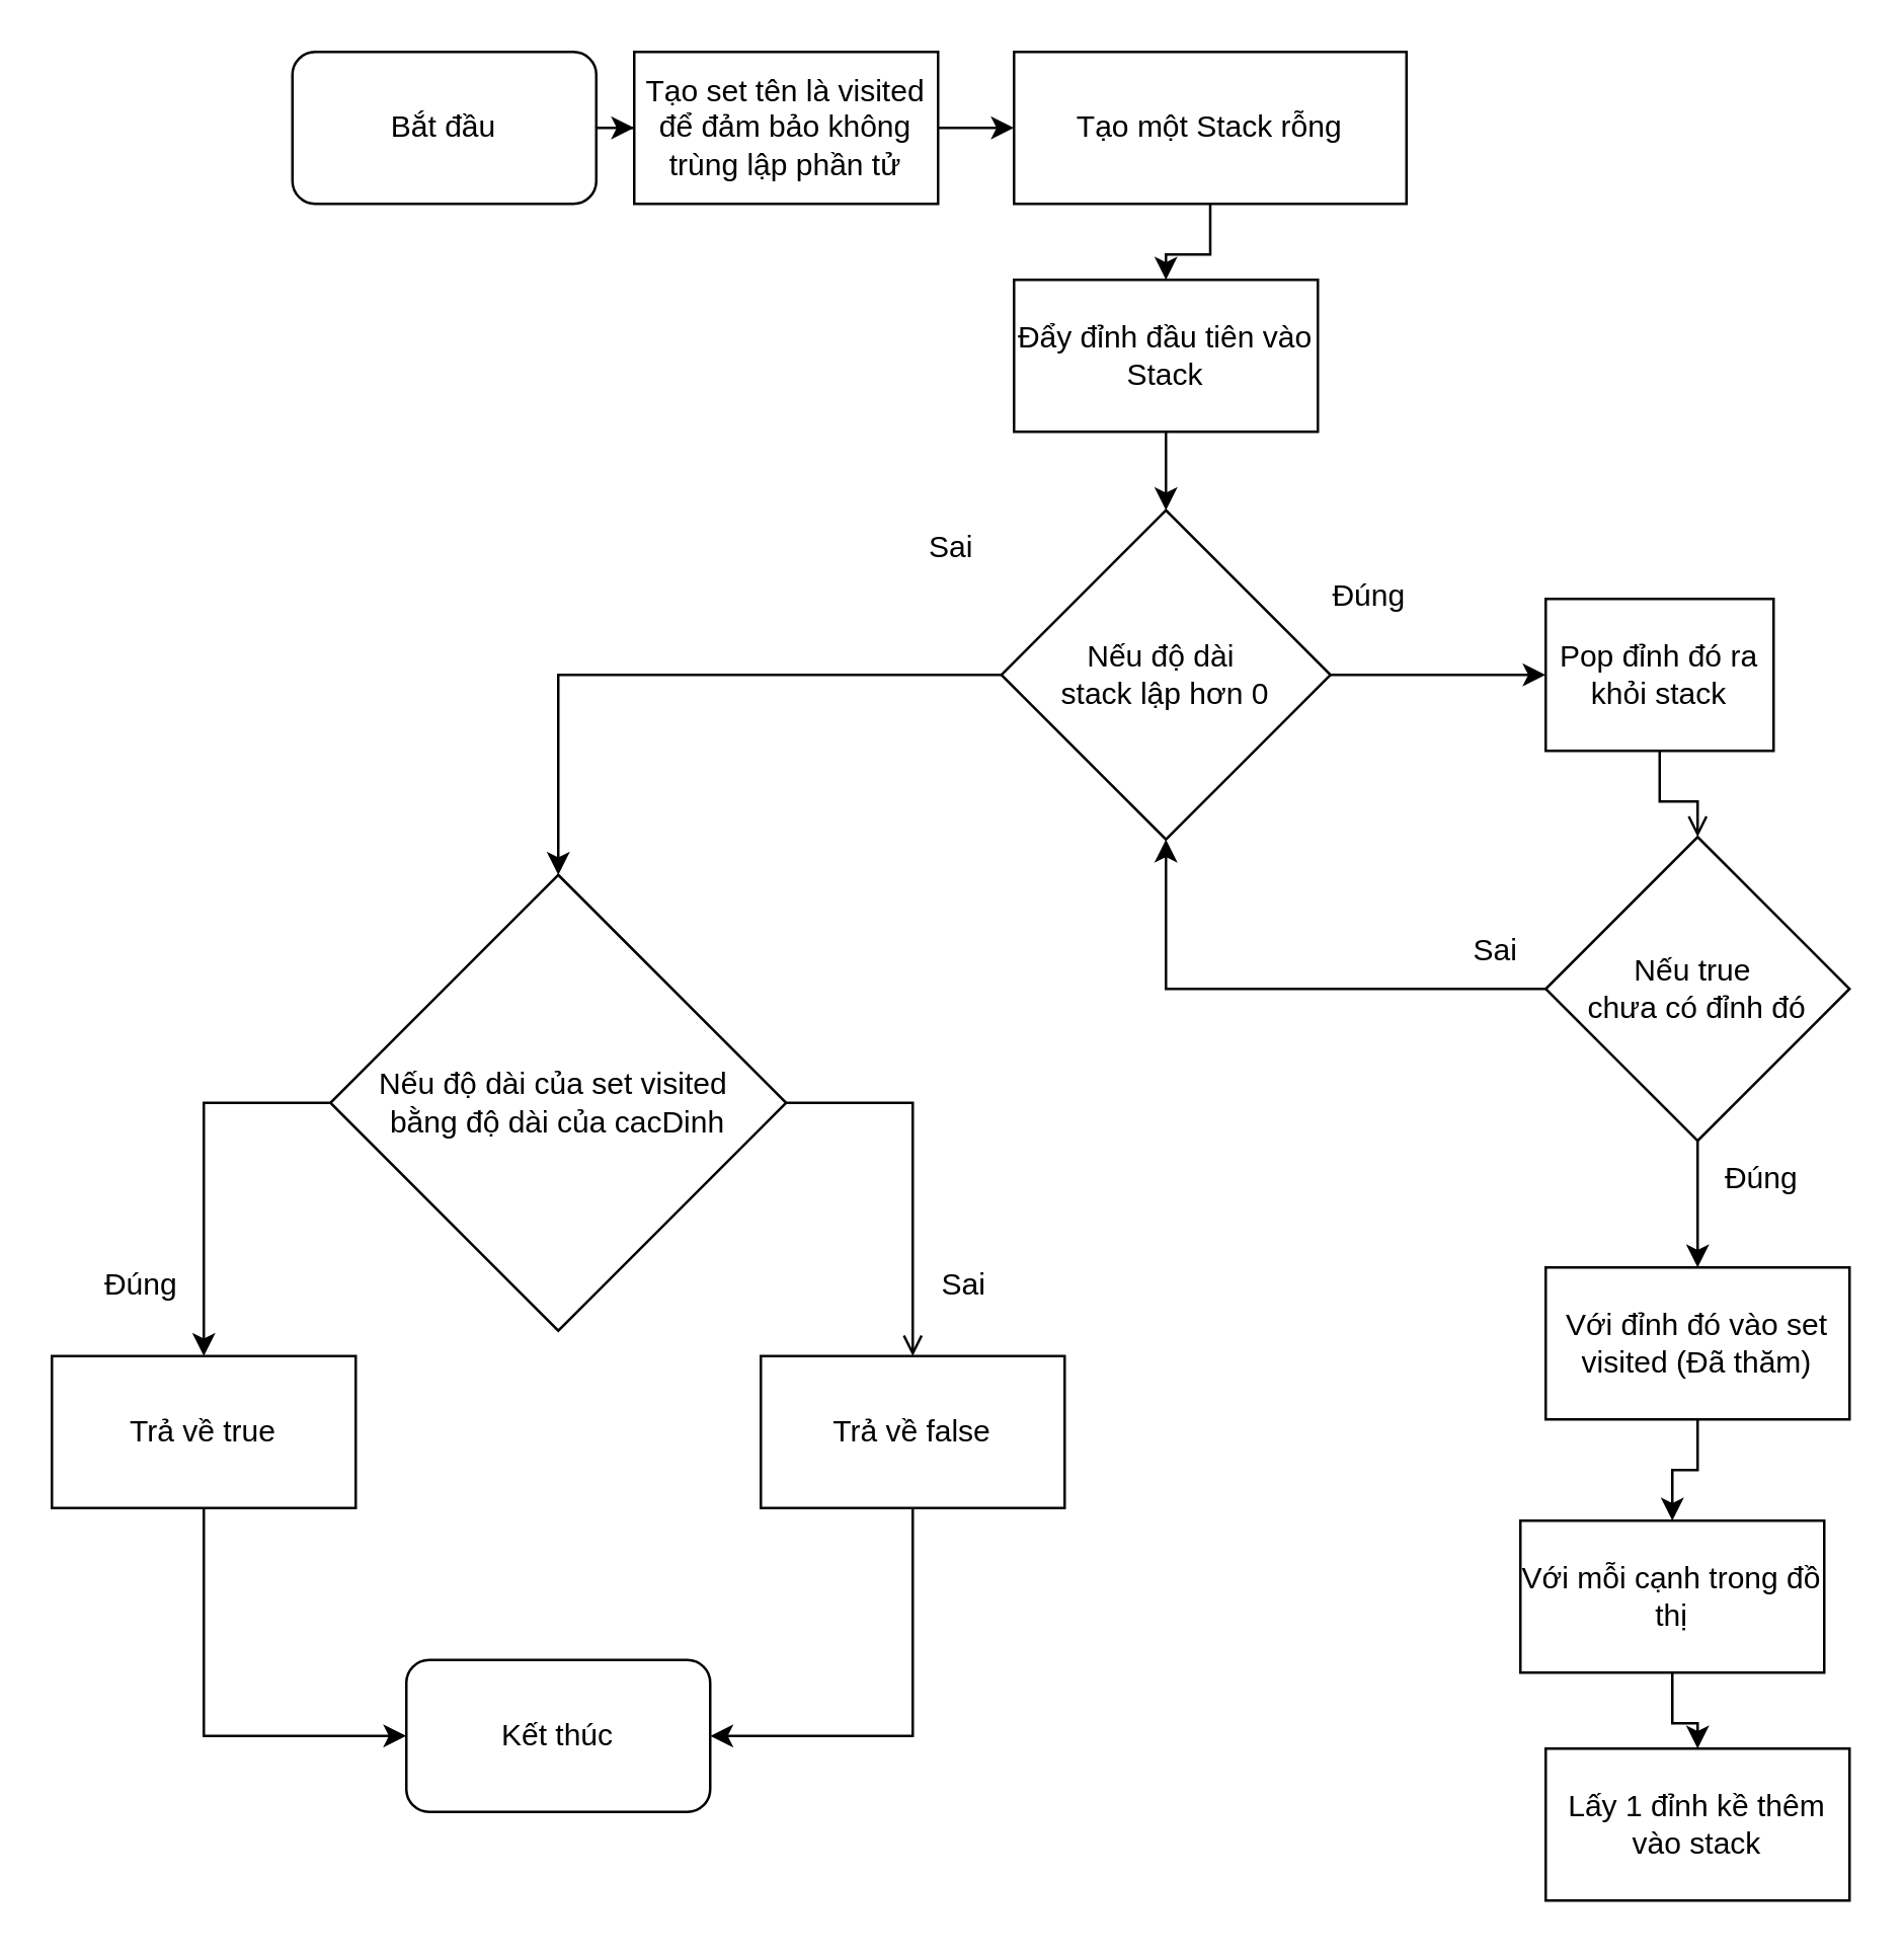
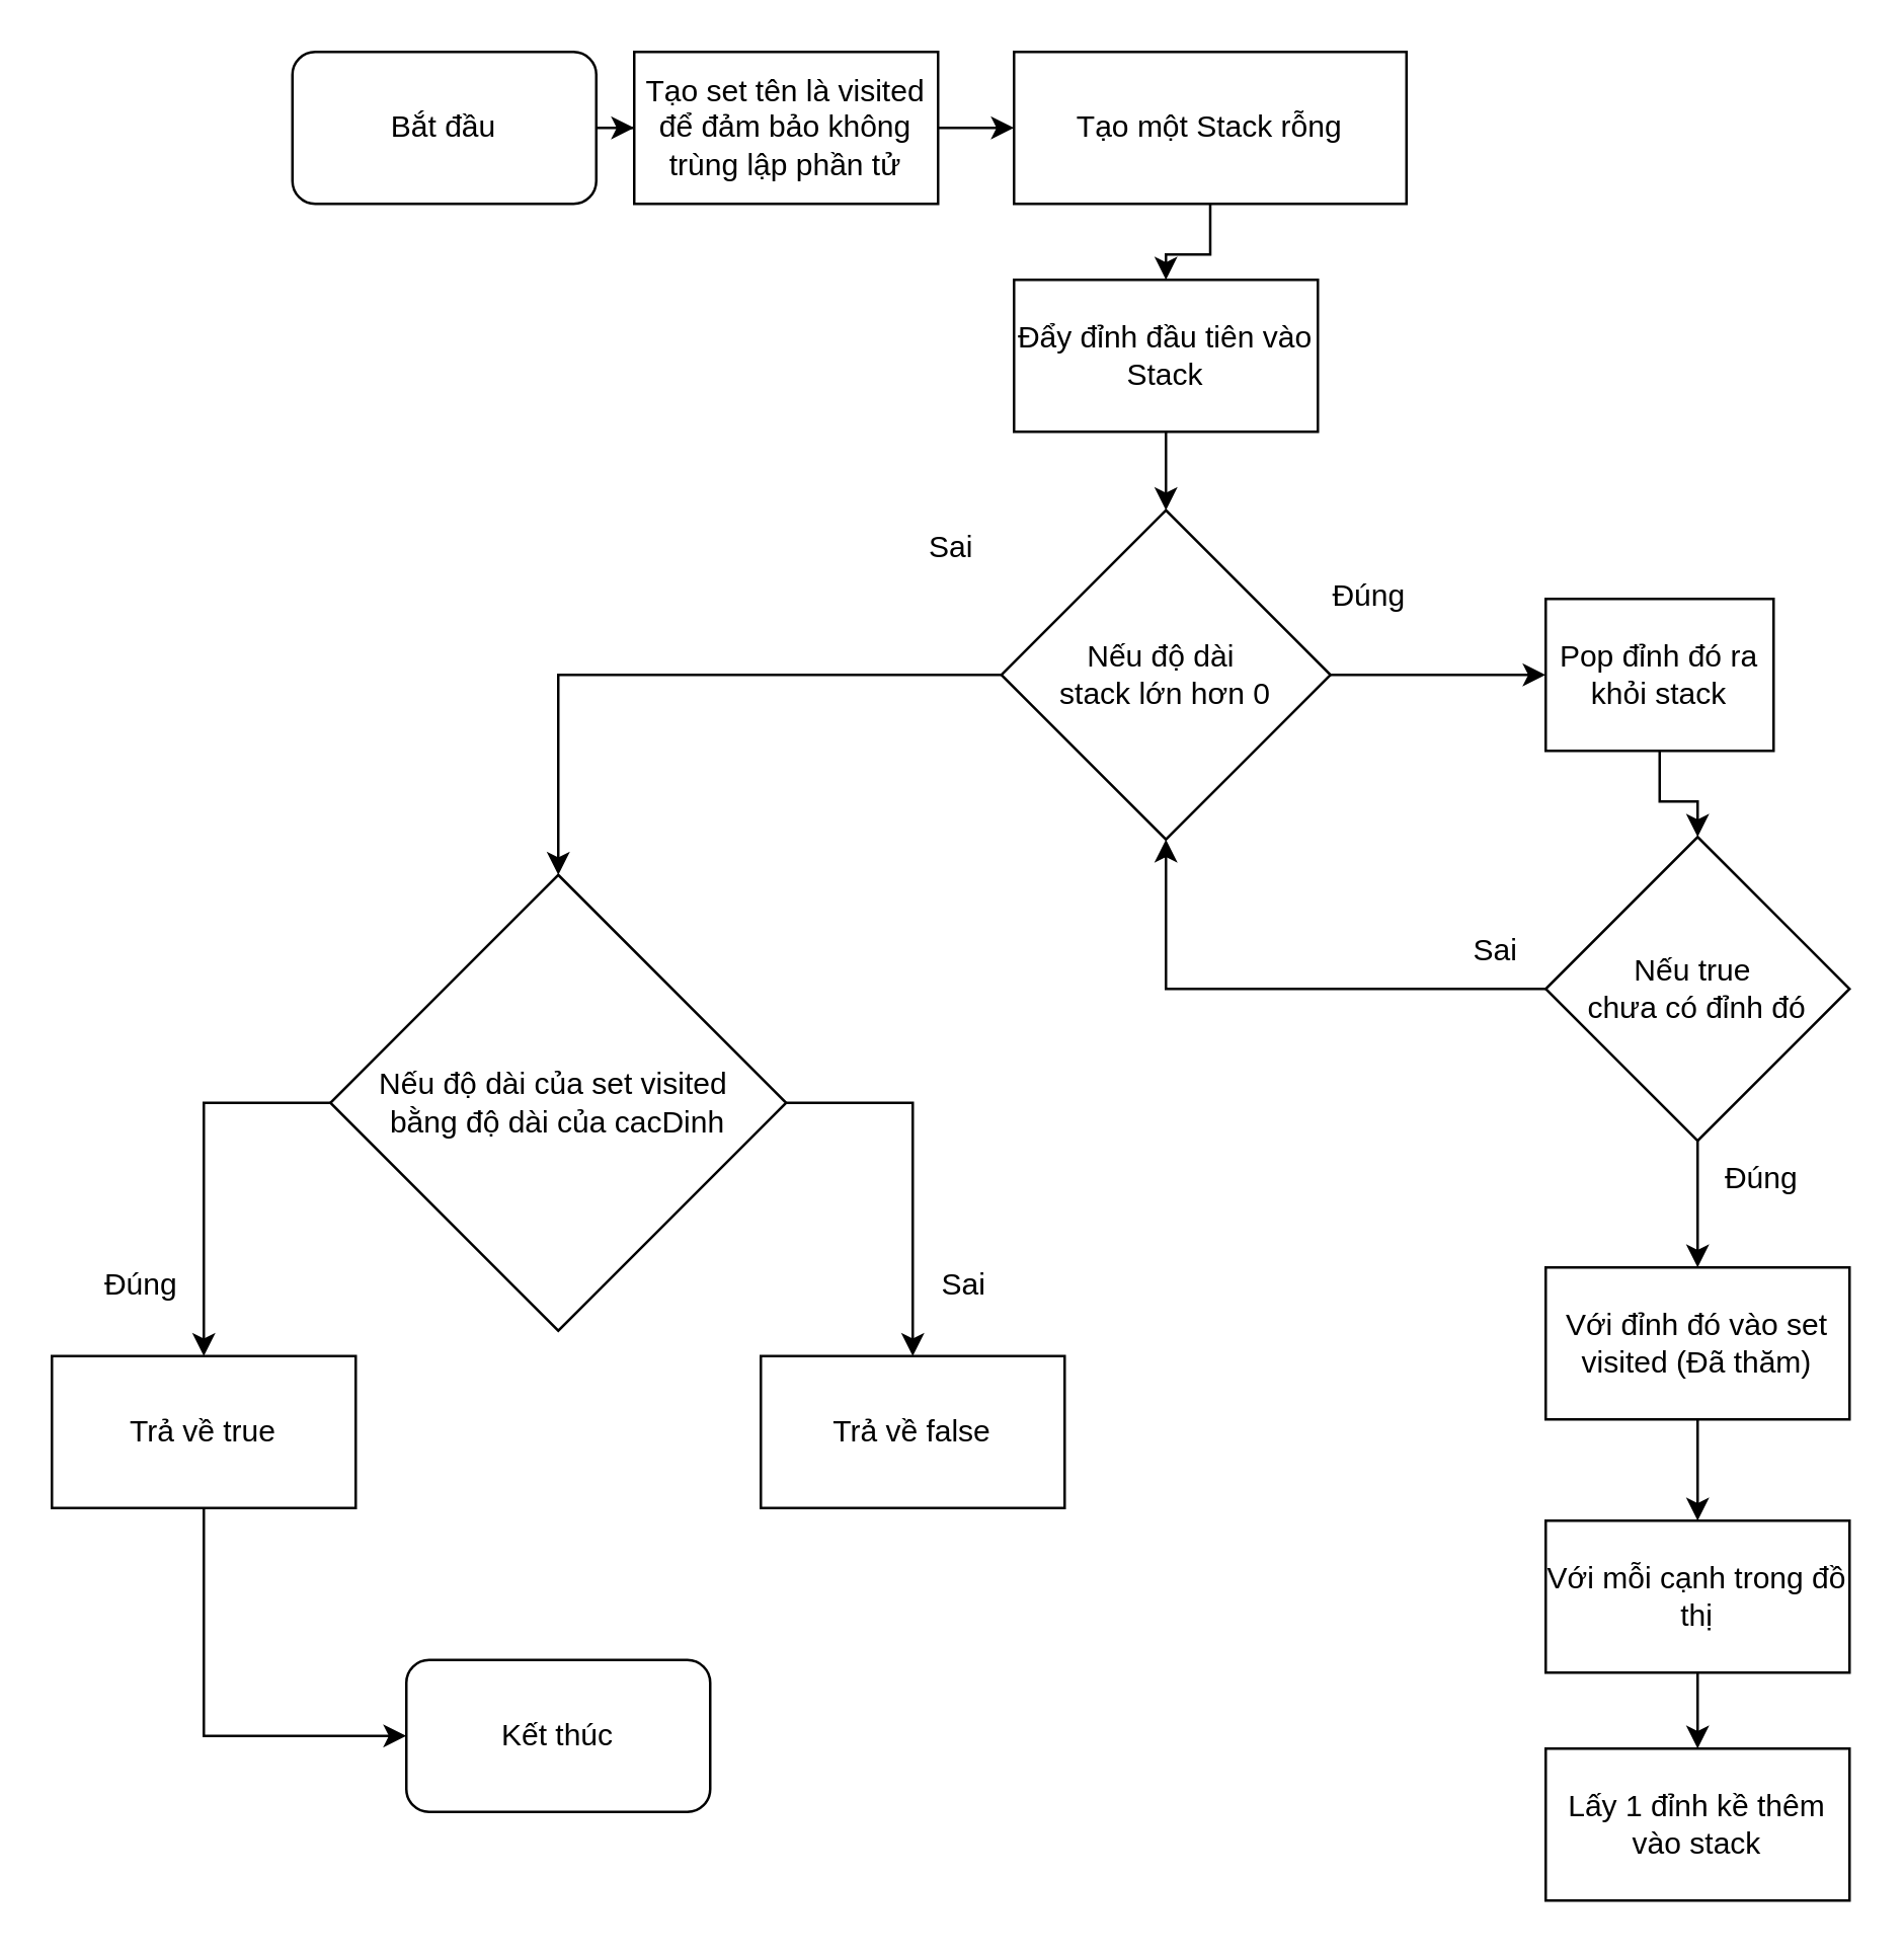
- <mxCell id="12" value="Nếu độ dài&amp;nbsp;&lt;div&gt;stack lập hơn 0&lt;/div&gt;" style="rhombus;whiteSpace=wrap;html=1;" parent="1" vertex="1"><mxGeometry x="395" y="201" width="130" height="130" as="geometry" /></mxCell>
+ <mxCell id="12" value="Nếu độ dài&amp;nbsp;&lt;div&gt;stack lớn hơn 0&lt;/div&gt;" style="rhombus;whiteSpace=wrap;html=1;" parent="1" vertex="1"><mxGeometry x="395" y="201" width="130" height="130" as="geometry" /></mxCell>
- <mxCell id="13" value="" style="edgeStyle=orthogonalEdgeStyle;rounded=0;orthogonalLoop=1;jettySize=auto;html=1;endArrow=open;" parent="1" source="14" target="20" edge="1"><mxGeometry relative="1" as="geometry" /></mxCell>
+ <mxCell id="13" value="" style="edgeStyle=orthogonalEdgeStyle;rounded=0;orthogonalLoop=1;jettySize=auto;html=1;" parent="1" source="14" target="20" edge="1"><mxGeometry relative="1" as="geometry" /></mxCell>
- <mxCell id="24" style="edgeStyle=orthogonalEdgeStyle;rounded=0;orthogonalLoop=1;jettySize=auto;html=1;exitX=1;exitY=0.5;exitDx=0;exitDy=0;entryX=0.5;entryY=0;entryDx=0;entryDy=0;endArrow=open;" parent="1" source="25" target="27" edge="1"><mxGeometry relative="1" as="geometry" /></mxCell>
+ <mxCell id="24" style="edgeStyle=orthogonalEdgeStyle;rounded=0;orthogonalLoop=1;jettySize=auto;html=1;exitX=1;exitY=0.5;exitDx=0;exitDy=0;entryX=0.5;entryY=0;entryDx=0;entryDy=0;" parent="1" source="25" target="27" edge="1"><mxGeometry relative="1" as="geometry" /></mxCell>
- <mxCell id="35" value="Với mỗi cạnh trong đồ thị" style="rounded=0;whiteSpace=wrap;html=1;" vertex="1" parent="1"><mxGeometry x="600" y="600" width="120" height="60" as="geometry" /></mxCell>
+ <mxCell id="35" value="Với mỗi cạnh trong đồ thị" style="rounded=0;whiteSpace=wrap;html=1;" vertex="1" parent="1"><mxGeometry x="610" y="600" width="120" height="60" as="geometry" /></mxCell>
- <mxCell id="26" style="edgeStyle=orthogonalEdgeStyle;rounded=0;orthogonalLoop=1;jettySize=auto;html=1;exitX=0.5;exitY=1;exitDx=0;exitDy=0;entryX=1;entryY=0.5;entryDx=0;entryDy=0;" parent="1" source="27" target="17" edge="1"><mxGeometry relative="1" as="geometry" /></mxCell>
